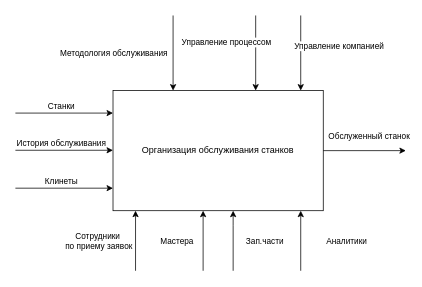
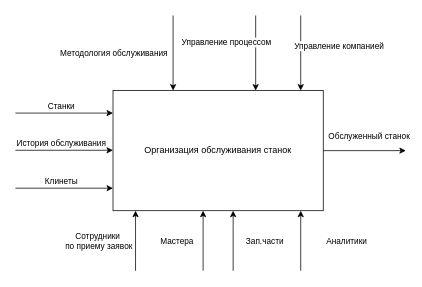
- <mxCell id="2" value="Организация обслуживания станков" style="rounded=0;whiteSpace=wrap;html=1;" vertex="1" parent="1"><mxGeometry x="150" y="120" width="280" height="160" as="geometry" /></mxCell>
+ <mxCell id="2" value="Организация обслуживания станок" style="rounded=0;whiteSpace=wrap;html=1;" vertex="1" parent="1"><mxGeometry x="150" y="120" width="280" height="160" as="geometry" /></mxCell>
